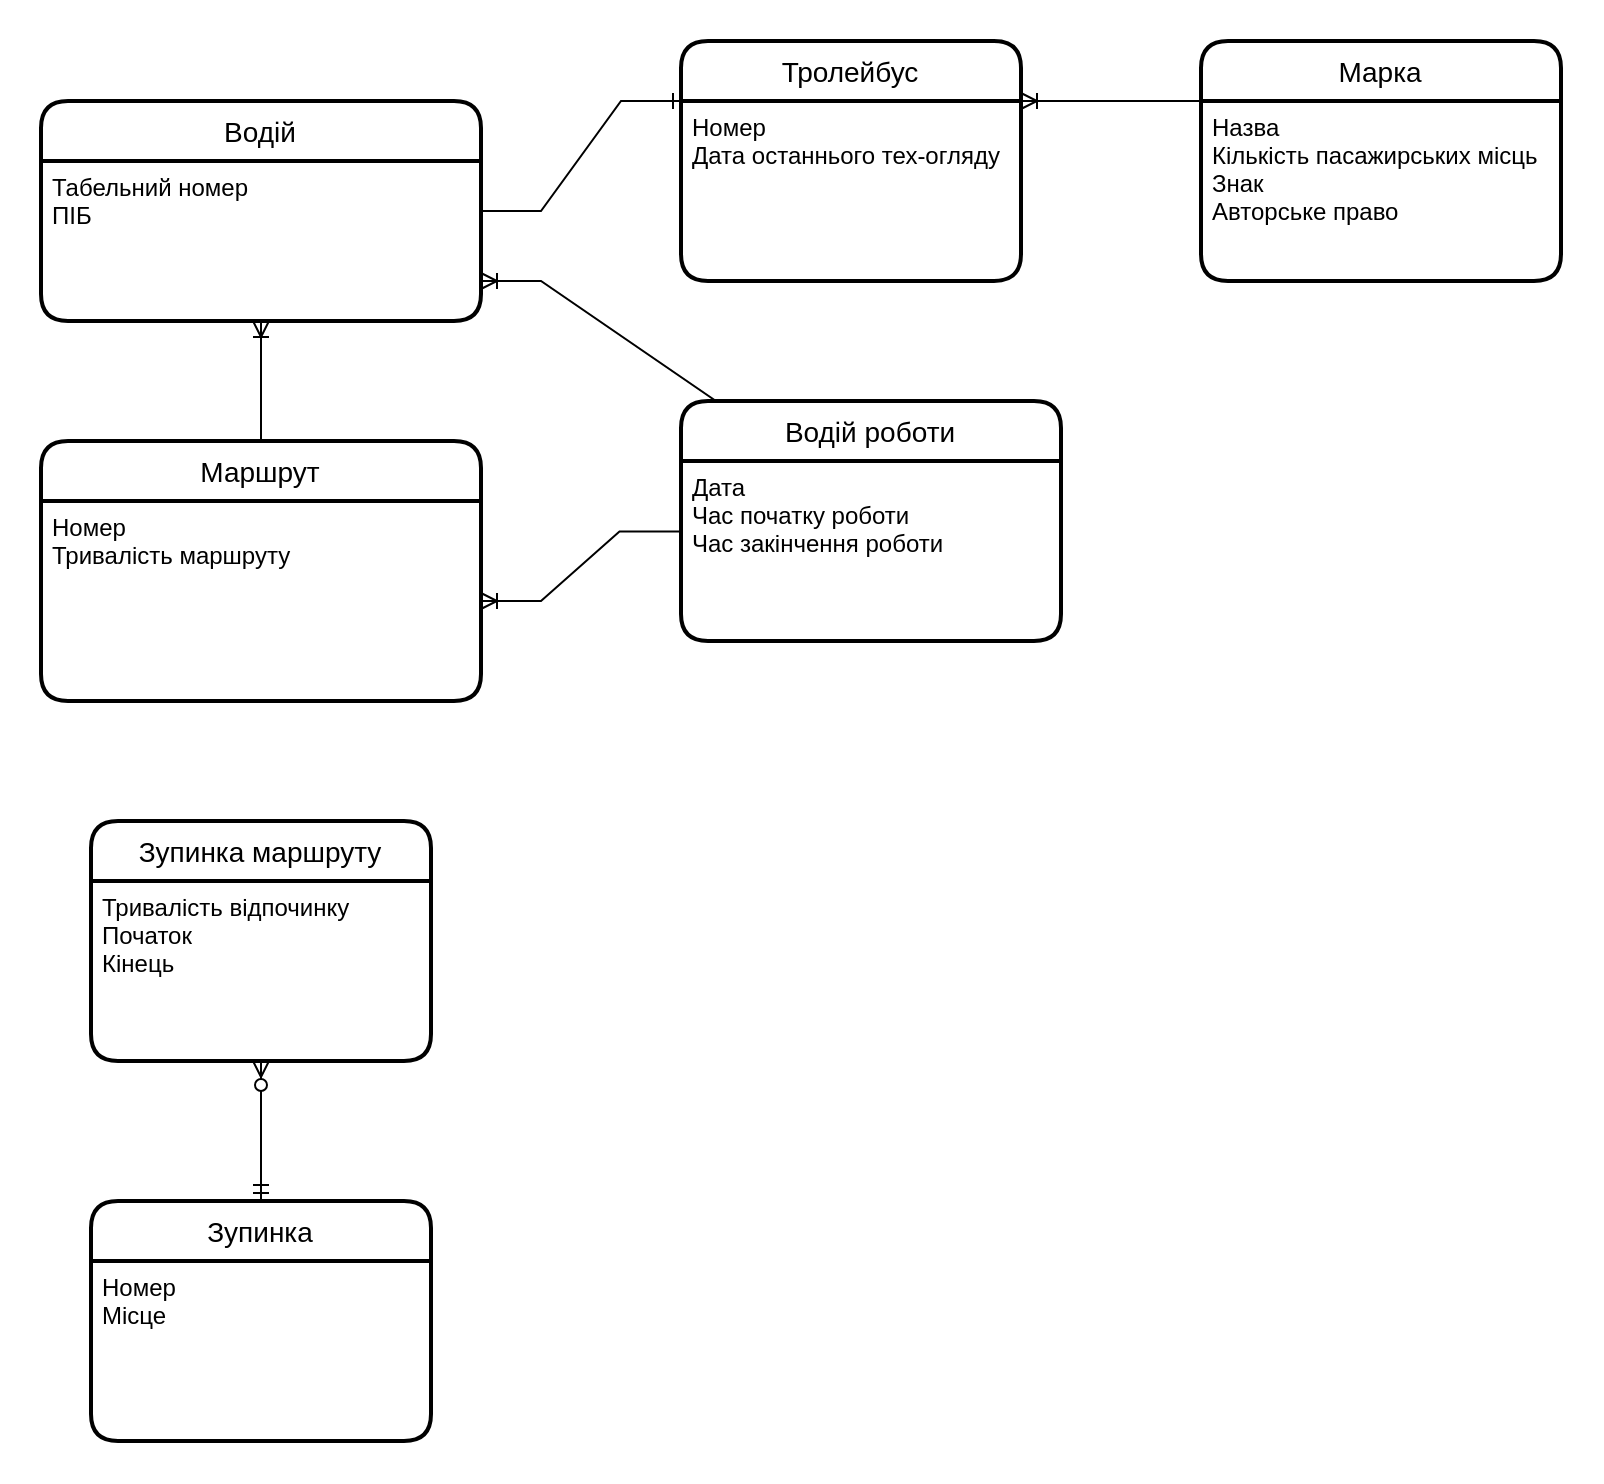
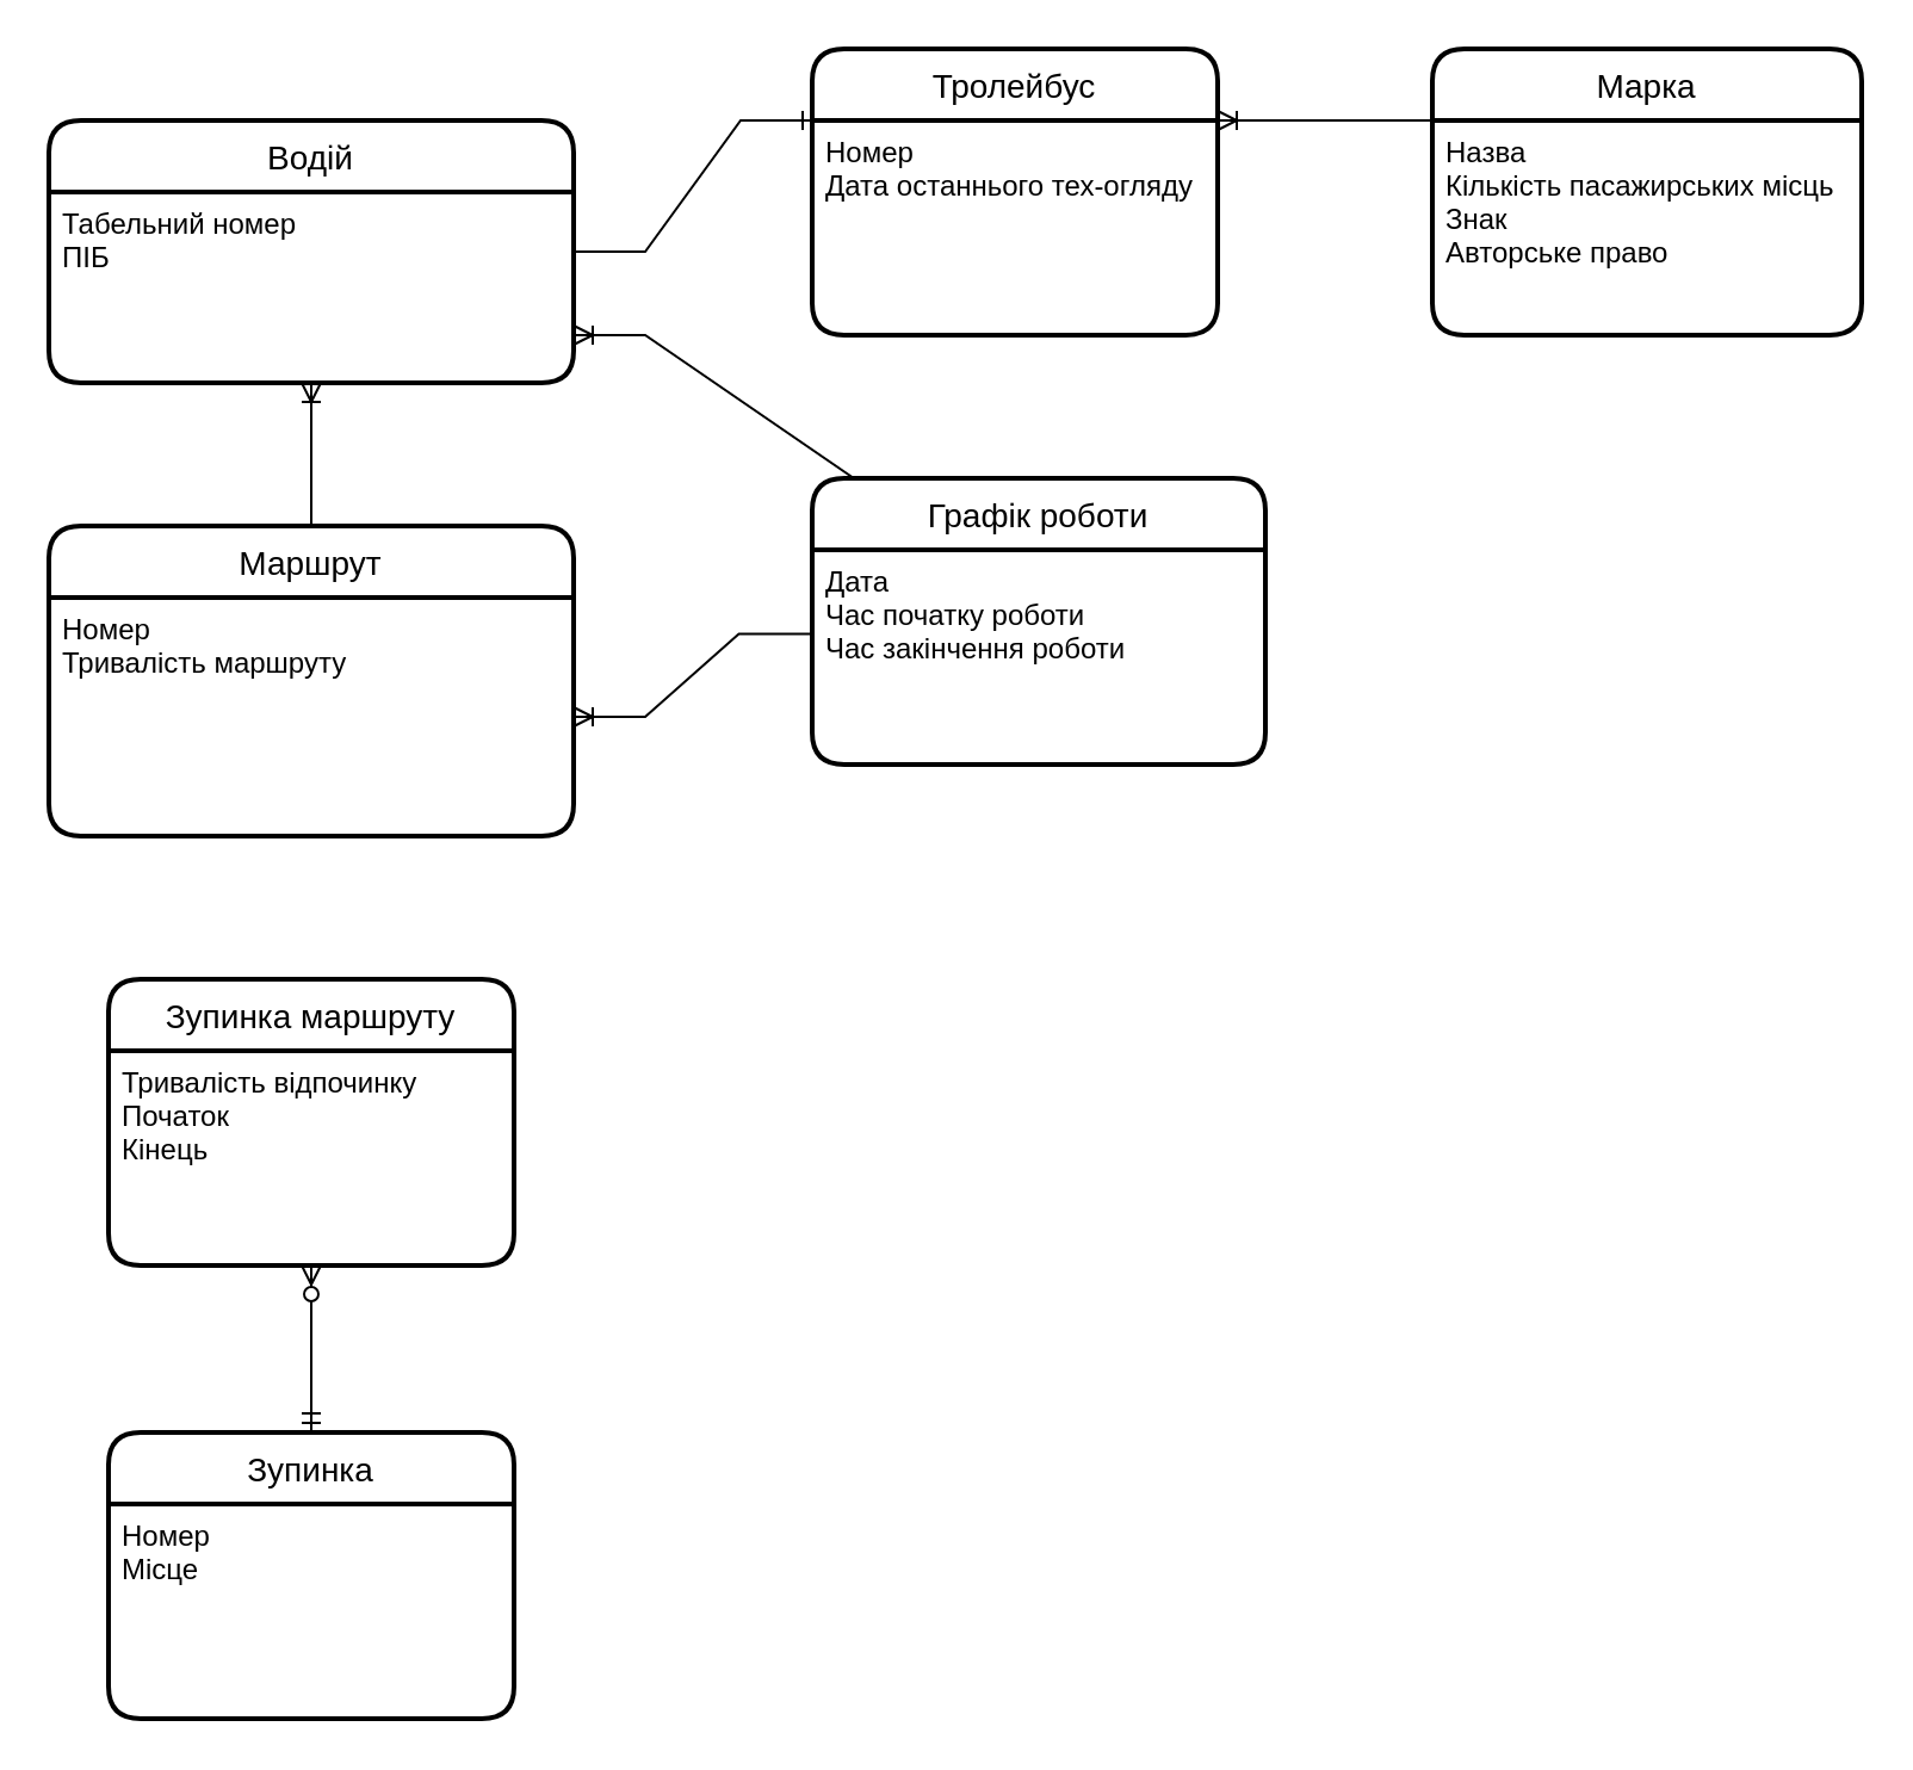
- <mxCell id="10" value="Водій роботи" style="swimlane;childLayout=stackLayout;horizontal=1;startSize=30;horizontalStack=0;rounded=1;fontSize=14;fontStyle=0;strokeWidth=2;resizeParent=0;resizeLast=1;shadow=0;dashed=0;align=center;" parent="1" vertex="1"><mxGeometry x="340" y="200" width="190" height="120" as="geometry" /></mxCell>
+ <mxCell id="10" value="Графік роботи" style="swimlane;childLayout=stackLayout;horizontal=1;startSize=30;horizontalStack=0;rounded=1;fontSize=14;fontStyle=0;strokeWidth=2;resizeParent=0;resizeLast=1;shadow=0;dashed=0;align=center;" parent="1" vertex="1"><mxGeometry x="340" y="200" width="190" height="120" as="geometry" /></mxCell>
